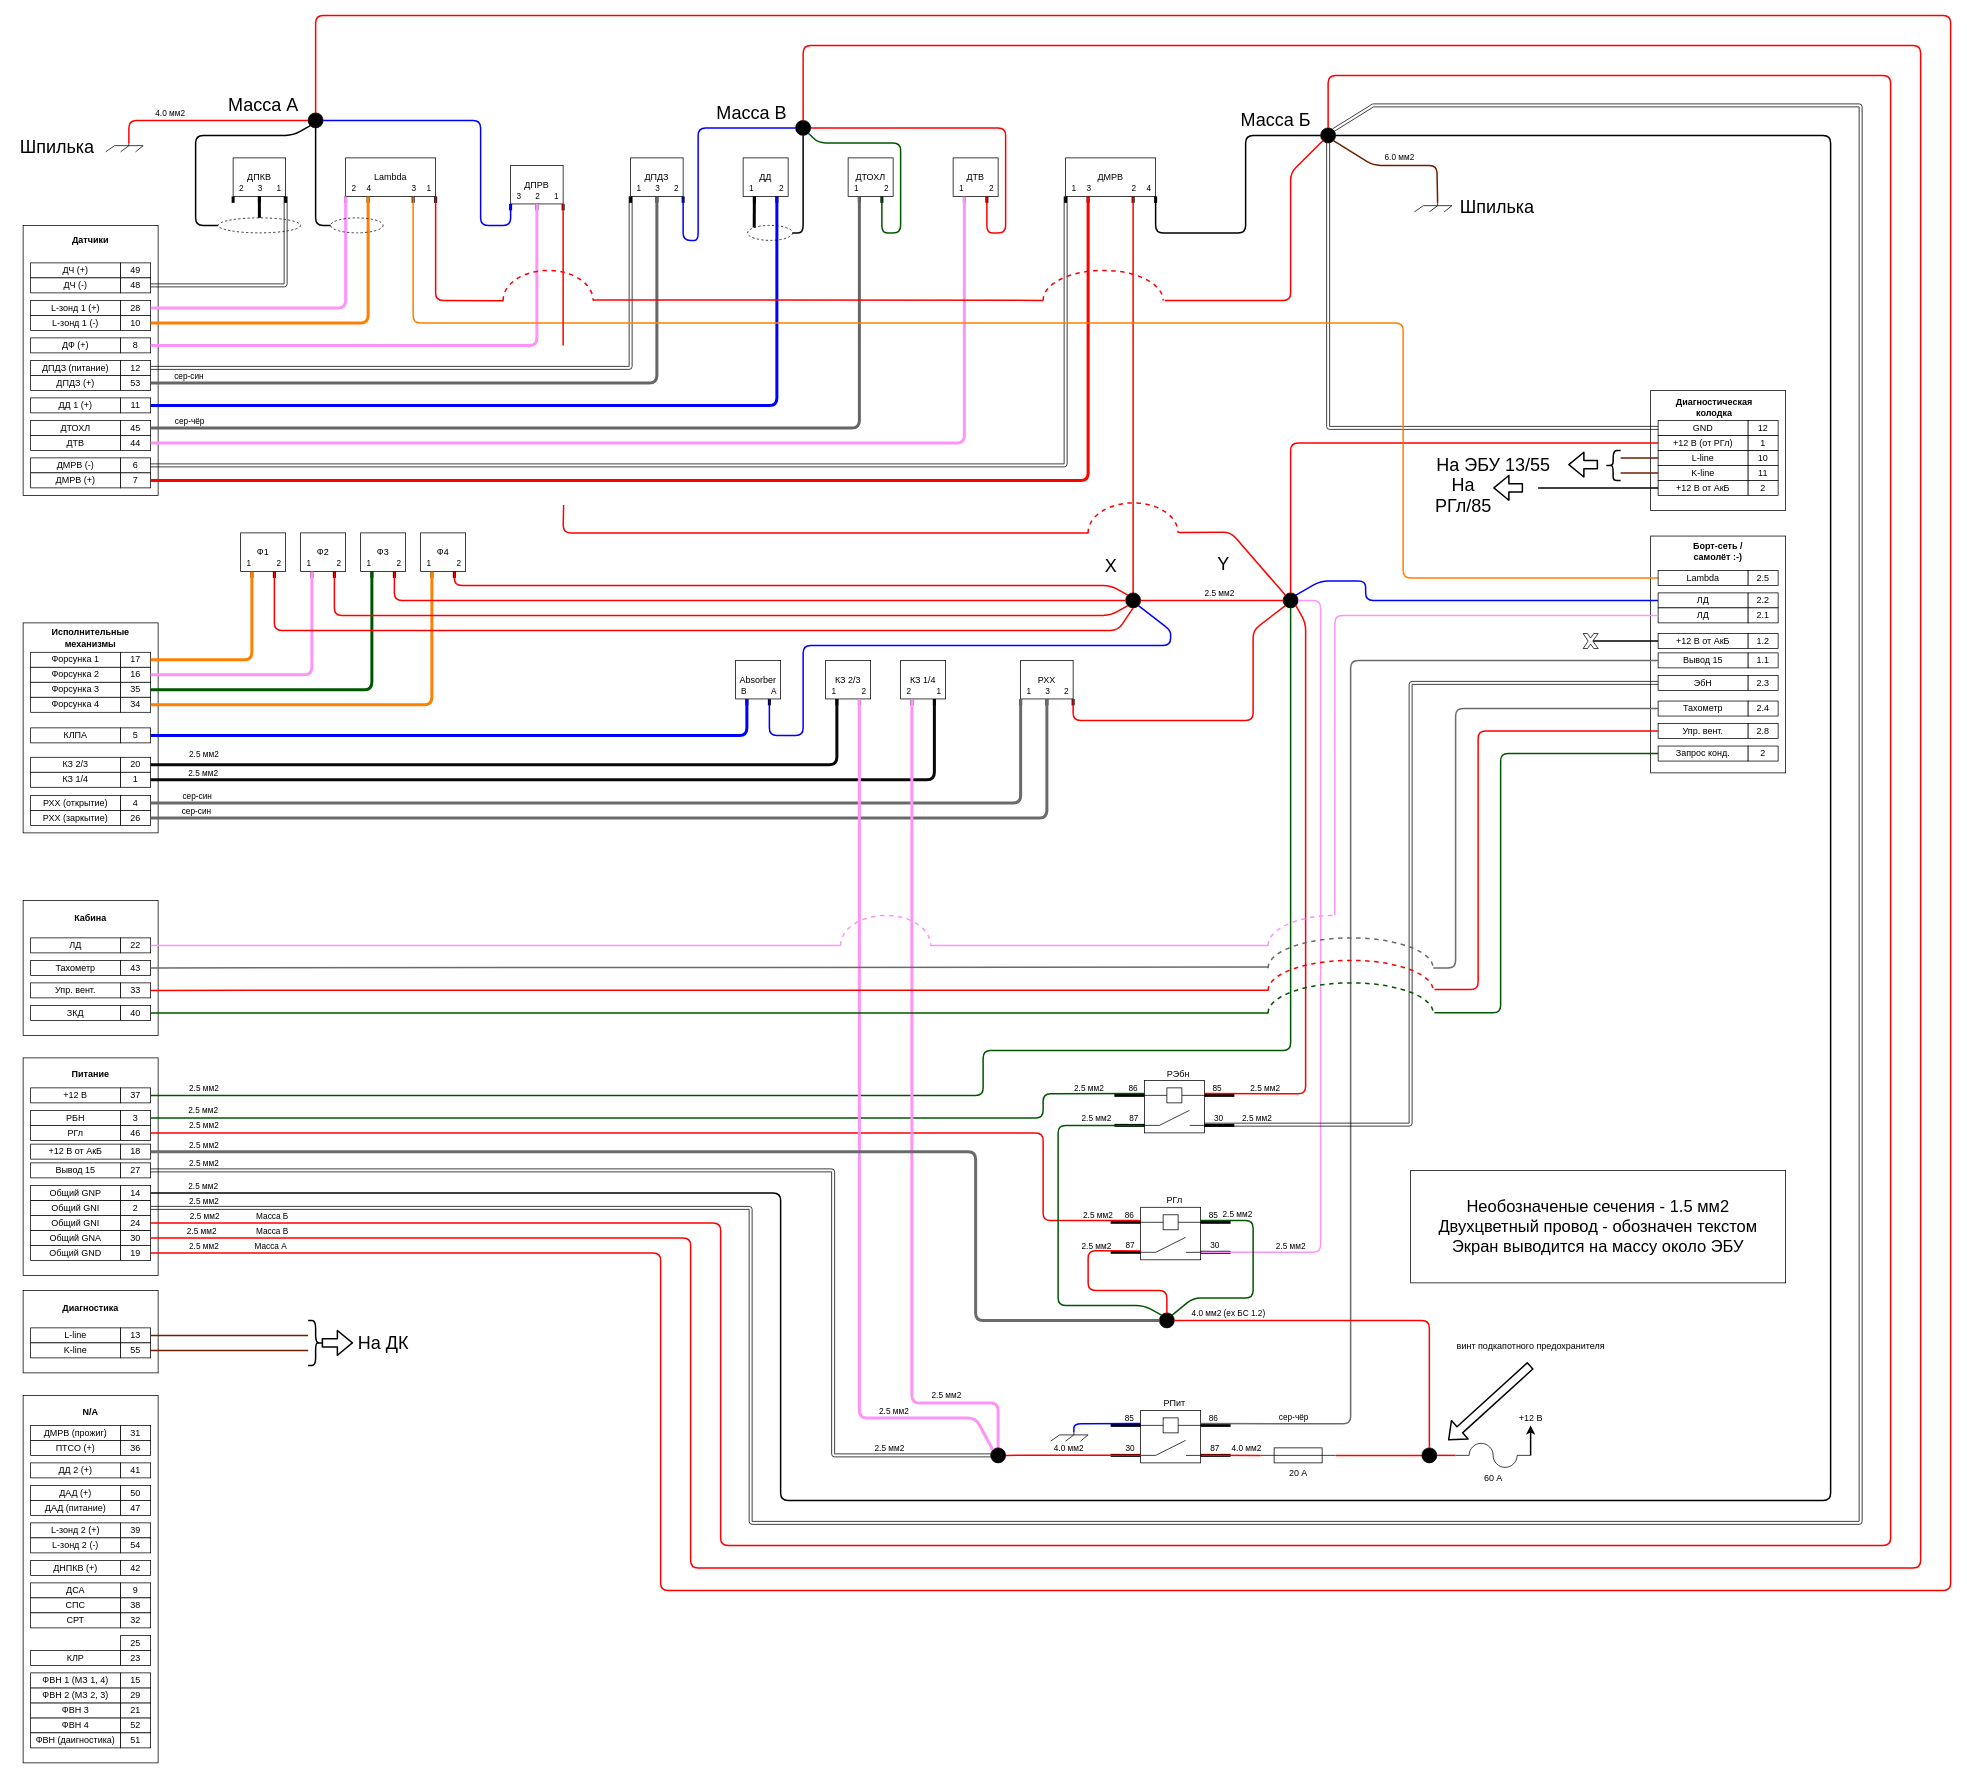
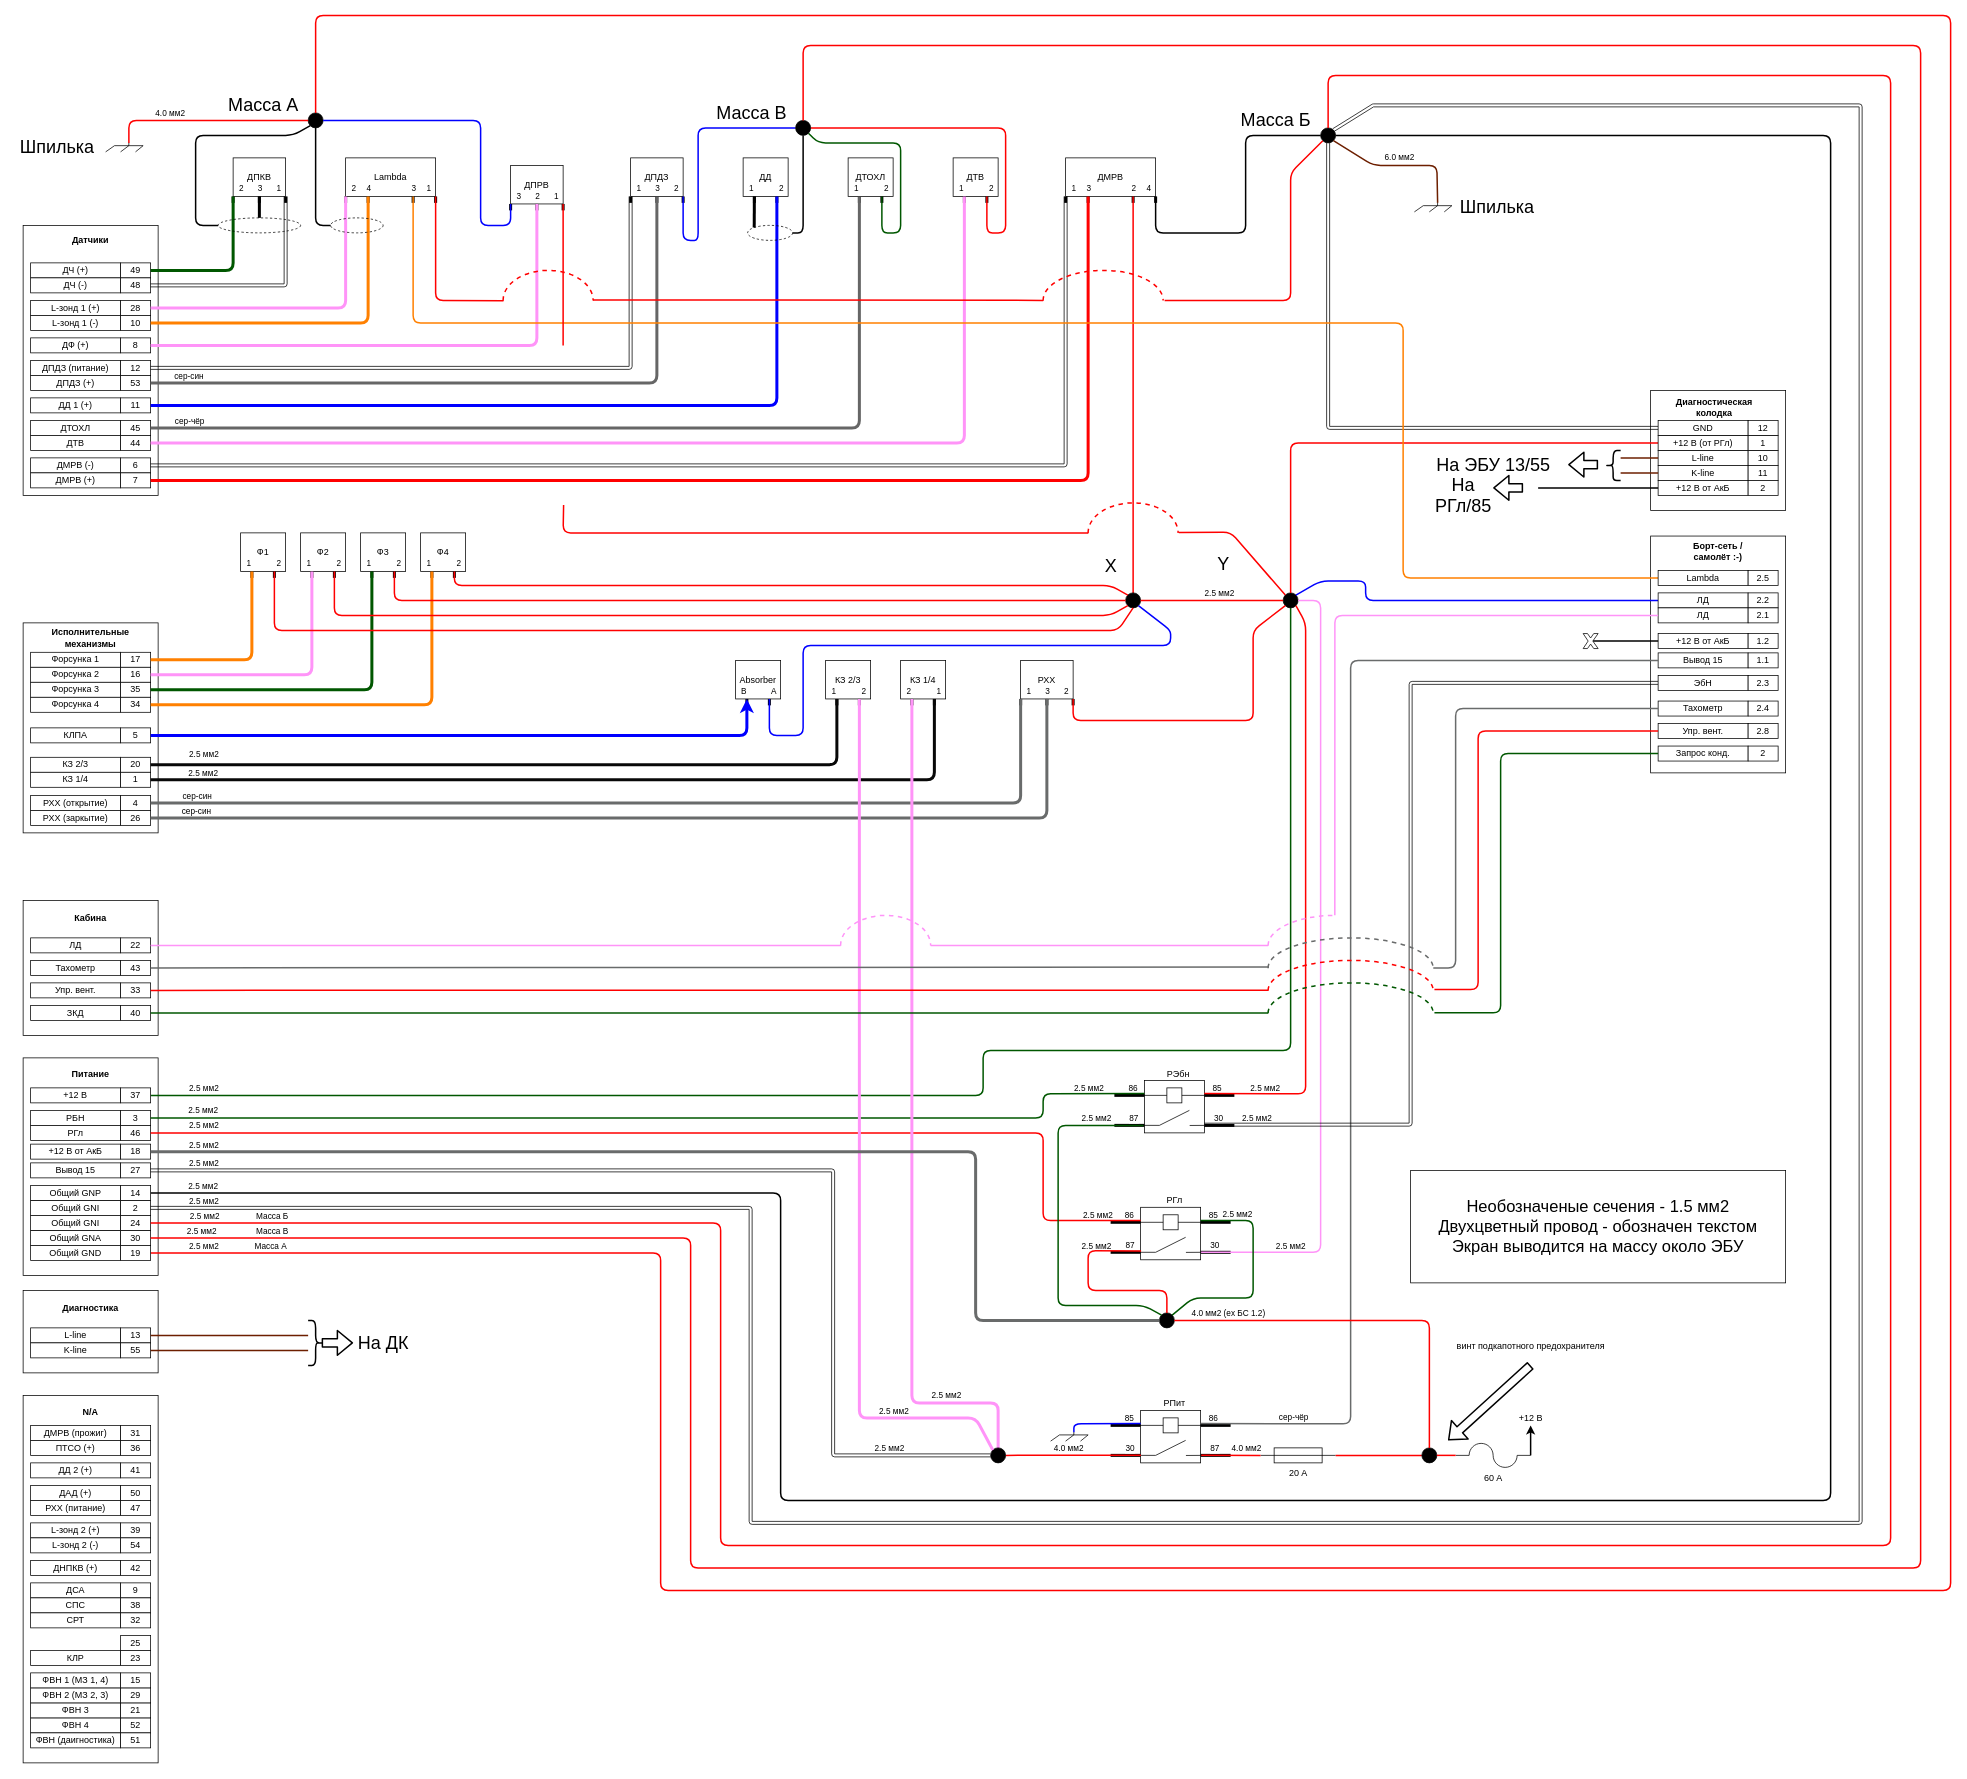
+ <mxCell id="218" value="" style="endArrow=none;html=1;strokeColor=#005700;strokeWidth=4;fillColor=#008a00;exitX=1;exitY=0.5;exitDx=0;exitDy=0;entryX=0;entryY=1;entryDx=0;entryDy=0;" parent="1" source="32" target="211" edge="1"><mxGeometry width="50" height="50" relative="1" as="geometry"><mxPoint x="360" y="350" as="sourcePoint" /><mxPoint x="410" y="300" as="targetPoint" /><Array as="points"><mxPoint x="310" y="360" /></Array></mxGeometry></mxCell>
- <mxCell id="209" value="" style="endArrow=none;html=1;strokeWidth=4;fillColor=#0050ef;exitX=1;exitY=0.5;exitDx=0;exitDy=0;entryX=0.25;entryY=1;entryDx=0;entryDy=0;strokeColor=#0000FF;" parent="1" source="133" target="204" edge="1"><mxGeometry width="50" height="50" relative="1" as="geometry"><mxPoint x="500" y="1050" as="sourcePoint" /><mxPoint x="550" y="1000" as="targetPoint" /><Array as="points"><mxPoint x="995" y="980" /></Array></mxGeometry></mxCell>
+ <mxCell id="209" value="" style="endArrow=classic;html=1;strokeWidth=4;fillColor=#0050ef;exitX=1;exitY=0.5;exitDx=0;exitDy=0;entryX=0.25;entryY=1;entryDx=0;entryDy=0;strokeColor=#0000FF;" parent="1" source="133" target="204" edge="1"><mxGeometry width="50" height="50" relative="1" as="geometry"><mxPoint x="500" y="1050" as="sourcePoint" /><mxPoint x="550" y="1000" as="targetPoint" /><Array as="points"><mxPoint x="995" y="980" /></Array></mxGeometry></mxCell>
- <mxCell id="153" value="ДАД (питание)" style="rounded=0;whiteSpace=wrap;html=1;" parent="152" vertex="1"><mxGeometry width="120" height="20" as="geometry" /></mxCell>
+ <mxCell id="153" value="РХХ (питание)" style="rounded=0;whiteSpace=wrap;html=1;" parent="152" vertex="1"><mxGeometry width="120" height="20" as="geometry" /></mxCell>
